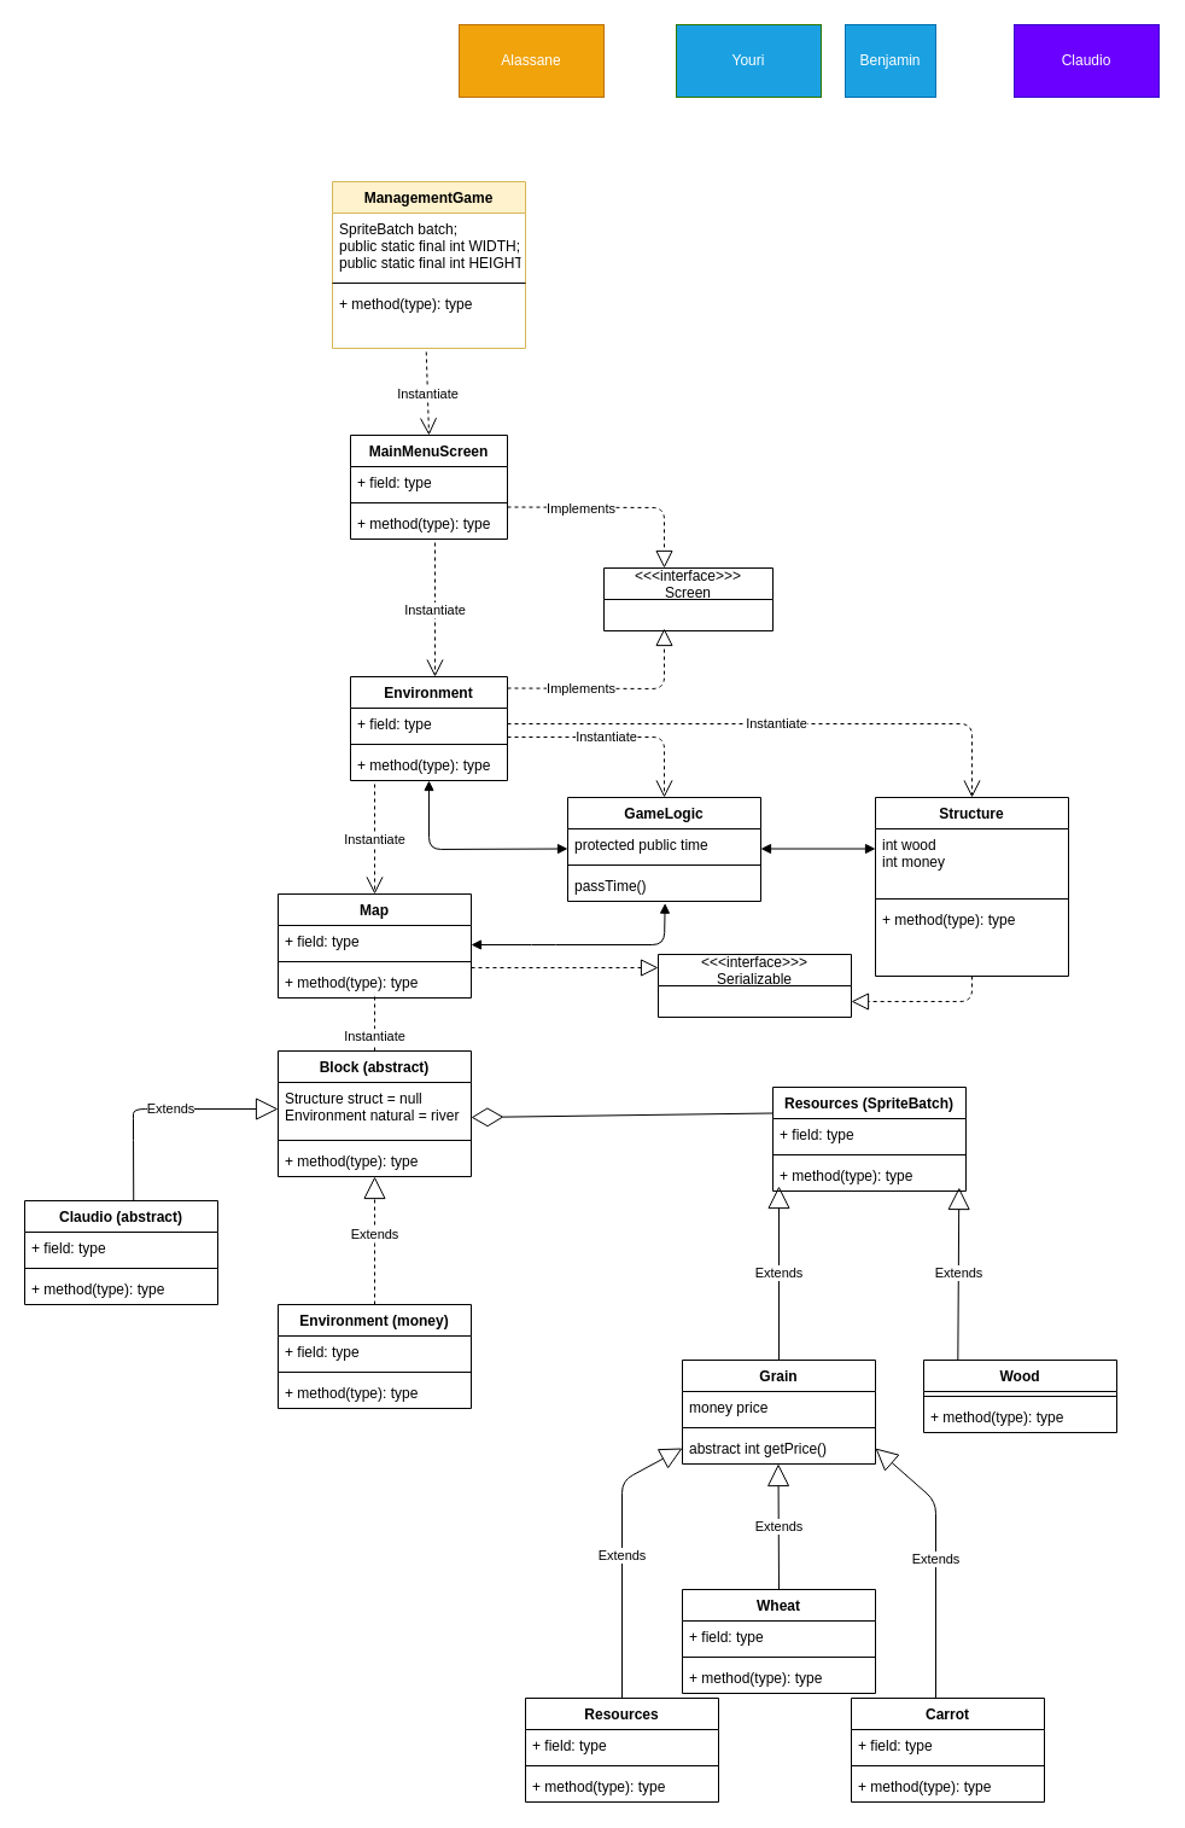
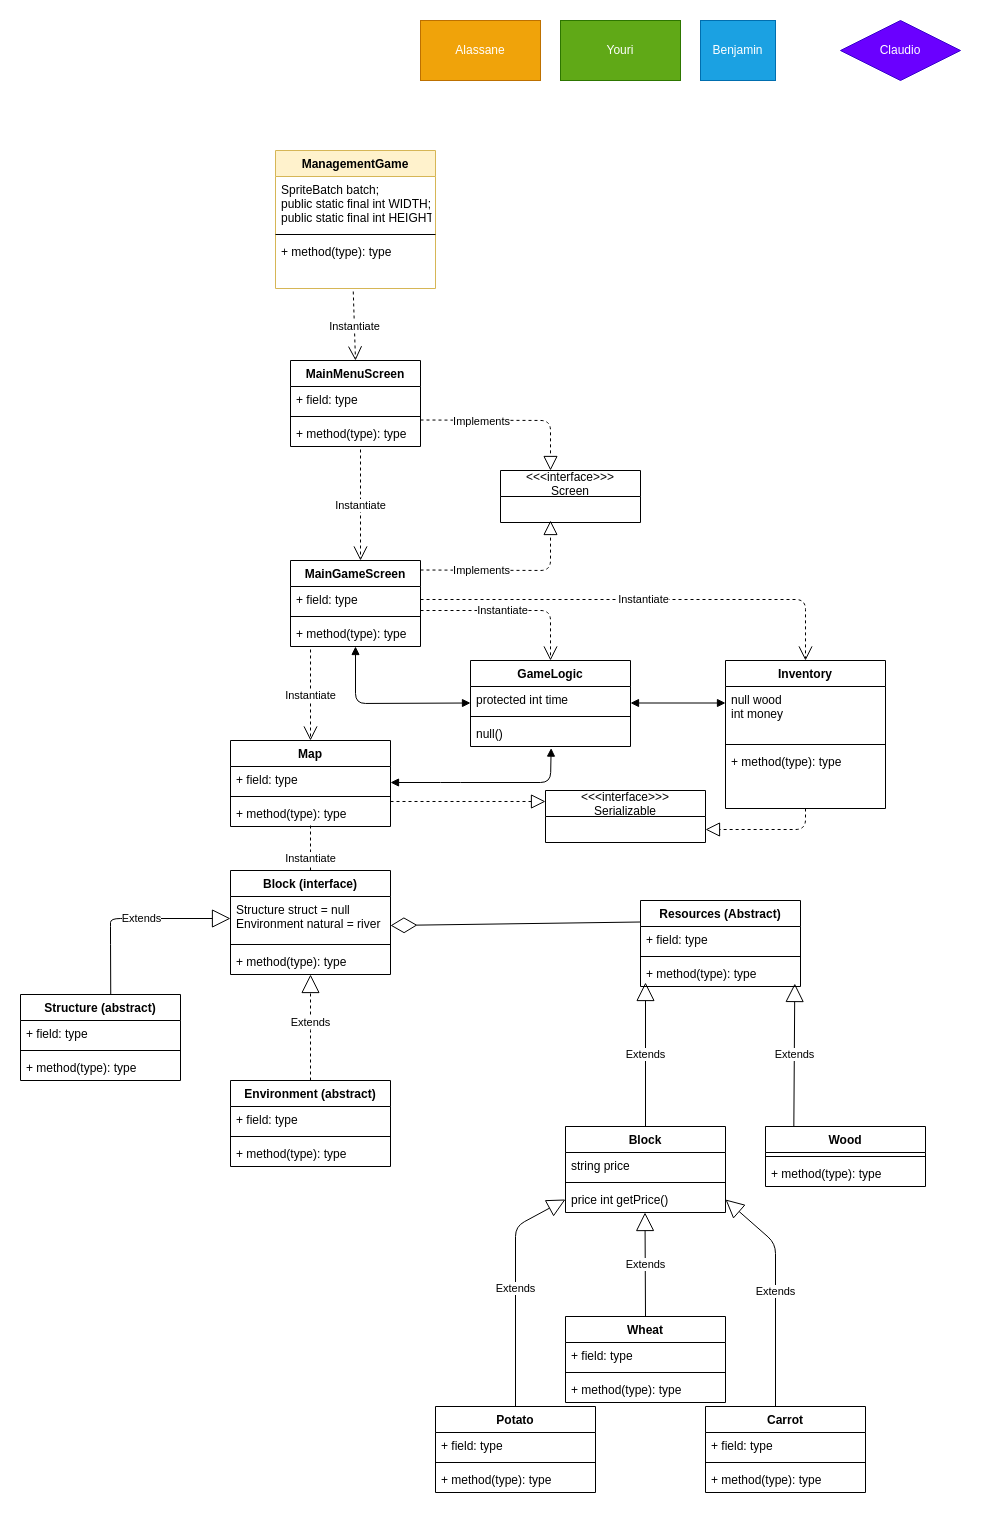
- <mxCell id="86" value="&lt;div&gt;Alassane&lt;/div&gt;" style="rounded=0;whiteSpace=wrap;html=1;fillColor=#f0a30a;strokeColor=#BD7000;fontColor=#ffffff;" vertex="1" parent="1"><mxGeometry x="380" y="20" width="120" height="60" as="geometry" /></mxCell>
+ <mxCell id="86" value="&lt;div&gt;Alassane&lt;/div&gt;" style="rounded=0;whiteSpace=wrap;html=1;fillColor=#f0a30a;strokeColor=#BD7000;fontColor=#ffffff;" vertex="1" parent="1"><mxGeometry x="420" y="20" width="120" height="60" as="geometry" /></mxCell>
- <mxCell id="87" value="&lt;div&gt;Youri&lt;/div&gt;" style="rounded=0;whiteSpace=wrap;html=1;fillColor=#1ba1e2;strokeColor=#2D7600;fontColor=#ffffff;" vertex="1" parent="1"><mxGeometry x="560" y="20" width="120" height="60" as="geometry" /></mxCell>
+ <mxCell id="87" value="&lt;div&gt;Youri&lt;/div&gt;" style="rounded=0;whiteSpace=wrap;html=1;fillColor=#60a917;strokeColor=#2D7600;fontColor=#ffffff;" vertex="1" parent="1"><mxGeometry x="560" y="20" width="120" height="60" as="geometry" /></mxCell>
- <mxCell id="89" value="Claudio" style="rounded=0;whiteSpace=wrap;html=1;fillColor=#6a00ff;strokeColor=#3700CC;fontColor=#ffffff;" vertex="1" parent="1"><mxGeometry x="840" y="20" width="120" height="60" as="geometry" /></mxCell>
+ <mxCell id="89" value="Claudio" style="rhombus;whiteSpace=wrap;html=1;fillColor=#6a00ff;strokeColor=#3700CC;fontColor=#ffffff;" vertex="1" parent="1"><mxGeometry x="840" y="20" width="120" height="60" as="geometry" /></mxCell>
- <mxCell id="9" value="Environment" style="swimlane;fontStyle=1;align=center;verticalAlign=top;childLayout=stackLayout;horizontal=1;startSize=26;horizontalStack=0;resizeParent=1;resizeParentMax=0;resizeLast=0;collapsible=1;marginBottom=0;" vertex="1" parent="1"><mxGeometry x="290" y="560" width="130" height="86" as="geometry" /></mxCell>
+ <mxCell id="9" value="MainGameScreen" style="swimlane;fontStyle=1;align=center;verticalAlign=top;childLayout=stackLayout;horizontal=1;startSize=26;horizontalStack=0;resizeParent=1;resizeParentMax=0;resizeLast=0;collapsible=1;marginBottom=0;" vertex="1" parent="1"><mxGeometry x="290" y="560" width="130" height="86" as="geometry" /></mxCell>
- <mxCell id="60" value="Structure" style="swimlane;fontStyle=1;align=center;verticalAlign=top;childLayout=stackLayout;horizontal=1;startSize=26;horizontalStack=0;resizeParent=1;resizeParentMax=0;resizeLast=0;collapsible=1;marginBottom=0;" vertex="1" parent="1"><mxGeometry x="725" y="660" width="160" height="148" as="geometry" /></mxCell>
+ <mxCell id="60" value="Inventory" style="swimlane;fontStyle=1;align=center;verticalAlign=top;childLayout=stackLayout;horizontal=1;startSize=26;horizontalStack=0;resizeParent=1;resizeParentMax=0;resizeLast=0;collapsible=1;marginBottom=0;" vertex="1" parent="1"><mxGeometry x="725" y="660" width="160" height="148" as="geometry" /></mxCell>
- <mxCell id="23" value="protected public time" style="text;strokeColor=none;fillColor=none;align=left;verticalAlign=top;spacingLeft=4;spacingRight=4;overflow=hidden;rotatable=0;points=[[0,0.5],[1,0.5]];portConstraint=eastwest;" vertex="1" parent="22"><mxGeometry y="26" width="160" height="26" as="geometry" /></mxCell>
+ <mxCell id="23" value="protected int time" style="text;strokeColor=none;fillColor=none;align=left;verticalAlign=top;spacingLeft=4;spacingRight=4;overflow=hidden;rotatable=0;points=[[0,0.5],[1,0.5]];portConstraint=eastwest;" vertex="1" parent="22"><mxGeometry y="26" width="160" height="26" as="geometry" /></mxCell>
- <mxCell id="61" value="int wood&#10;int money&#10;" style="text;strokeColor=none;fillColor=none;align=left;verticalAlign=top;spacingLeft=4;spacingRight=4;overflow=hidden;rotatable=0;points=[[0,0.5],[1,0.5]];portConstraint=eastwest;" vertex="1" parent="60"><mxGeometry y="26" width="160" height="54" as="geometry" /></mxCell>
+ <mxCell id="61" value="null wood&#10;int money&#10;" style="text;strokeColor=none;fillColor=none;align=left;verticalAlign=top;spacingLeft=4;spacingRight=4;overflow=hidden;rotatable=0;points=[[0,0.5],[1,0.5]];portConstraint=eastwest;" vertex="1" parent="60"><mxGeometry y="26" width="160" height="54" as="geometry" /></mxCell>
- <mxCell id="25" value="passTime()" style="text;strokeColor=none;fillColor=none;align=left;verticalAlign=top;spacingLeft=4;spacingRight=4;overflow=hidden;rotatable=0;points=[[0,0.5],[1,0.5]];portConstraint=eastwest;" vertex="1" parent="22"><mxGeometry y="60" width="160" height="26" as="geometry" /></mxCell>
+ <mxCell id="25" value="null()" style="text;strokeColor=none;fillColor=none;align=left;verticalAlign=top;spacingLeft=4;spacingRight=4;overflow=hidden;rotatable=0;points=[[0,0.5],[1,0.5]];portConstraint=eastwest;" vertex="1" parent="22"><mxGeometry y="60" width="160" height="26" as="geometry" /></mxCell>
- <mxCell id="70" value="Block (abstract)" style="swimlane;fontStyle=1;align=center;verticalAlign=top;childLayout=stackLayout;horizontal=1;startSize=26;horizontalStack=0;resizeParent=1;resizeParentMax=0;resizeLast=0;collapsible=1;marginBottom=0;" vertex="1" parent="1"><mxGeometry x="230" y="870" width="160" height="104" as="geometry" /></mxCell>
+ <mxCell id="70" value="Block (interface)" style="swimlane;fontStyle=1;align=center;verticalAlign=top;childLayout=stackLayout;horizontal=1;startSize=26;horizontalStack=0;resizeParent=1;resizeParentMax=0;resizeLast=0;collapsible=1;marginBottom=0;" vertex="1" parent="1"><mxGeometry x="230" y="870" width="160" height="104" as="geometry" /></mxCell>
- <mxCell id="31" value="Resources (SpriteBatch)" style="swimlane;fontStyle=1;align=center;verticalAlign=top;childLayout=stackLayout;horizontal=1;startSize=26;horizontalStack=0;resizeParent=1;resizeParentMax=0;resizeLast=0;collapsible=1;marginBottom=0;" vertex="1" parent="1"><mxGeometry x="640" y="900" width="160" height="86" as="geometry" /></mxCell>
+ <mxCell id="31" value="Resources (Abstract)" style="swimlane;fontStyle=1;align=center;verticalAlign=top;childLayout=stackLayout;horizontal=1;startSize=26;horizontalStack=0;resizeParent=1;resizeParentMax=0;resizeLast=0;collapsible=1;marginBottom=0;" vertex="1" parent="1"><mxGeometry x="640" y="900" width="160" height="86" as="geometry" /></mxCell>
- <mxCell id="74" value="Claudio (abstract)" style="swimlane;fontStyle=1;align=center;verticalAlign=top;childLayout=stackLayout;horizontal=1;startSize=26;horizontalStack=0;resizeParent=1;resizeParentMax=0;resizeLast=0;collapsible=1;marginBottom=0;" vertex="1" parent="1"><mxGeometry x="20" y="994" width="160" height="86" as="geometry" /></mxCell>
+ <mxCell id="74" value="Structure (abstract)" style="swimlane;fontStyle=1;align=center;verticalAlign=top;childLayout=stackLayout;horizontal=1;startSize=26;horizontalStack=0;resizeParent=1;resizeParentMax=0;resizeLast=0;collapsible=1;marginBottom=0;" vertex="1" parent="1"><mxGeometry x="20" y="994" width="160" height="86" as="geometry" /></mxCell>
- <mxCell id="78" value="Environment (money)" style="swimlane;fontStyle=1;align=center;verticalAlign=top;childLayout=stackLayout;horizontal=1;startSize=26;horizontalStack=0;resizeParent=1;resizeParentMax=0;resizeLast=0;collapsible=1;marginBottom=0;" vertex="1" parent="1"><mxGeometry x="230" y="1080" width="160" height="86" as="geometry" /></mxCell>
+ <mxCell id="78" value="Environment (abstract)" style="swimlane;fontStyle=1;align=center;verticalAlign=top;childLayout=stackLayout;horizontal=1;startSize=26;horizontalStack=0;resizeParent=1;resizeParentMax=0;resizeLast=0;collapsible=1;marginBottom=0;" vertex="1" parent="1"><mxGeometry x="230" y="1080" width="160" height="86" as="geometry" /></mxCell>
- <mxCell id="37" value="Grain" style="swimlane;fontStyle=1;align=center;verticalAlign=top;childLayout=stackLayout;horizontal=1;startSize=26;horizontalStack=0;resizeParent=1;resizeParentMax=0;resizeLast=0;collapsible=1;marginBottom=0;" vertex="1" parent="1"><mxGeometry x="565" y="1126" width="160" height="86" as="geometry" /></mxCell>
+ <mxCell id="37" value="Block" style="swimlane;fontStyle=1;align=center;verticalAlign=top;childLayout=stackLayout;horizontal=1;startSize=26;horizontalStack=0;resizeParent=1;resizeParentMax=0;resizeLast=0;collapsible=1;marginBottom=0;" vertex="1" parent="1"><mxGeometry x="565" y="1126" width="160" height="86" as="geometry" /></mxCell>
- <mxCell id="38" value="money price" style="text;strokeColor=none;fillColor=none;align=left;verticalAlign=top;spacingLeft=4;spacingRight=4;overflow=hidden;rotatable=0;points=[[0,0.5],[1,0.5]];portConstraint=eastwest;" vertex="1" parent="37"><mxGeometry y="26" width="160" height="26" as="geometry" /></mxCell>
+ <mxCell id="38" value="string price" style="text;strokeColor=none;fillColor=none;align=left;verticalAlign=top;spacingLeft=4;spacingRight=4;overflow=hidden;rotatable=0;points=[[0,0.5],[1,0.5]];portConstraint=eastwest;" vertex="1" parent="37"><mxGeometry y="26" width="160" height="26" as="geometry" /></mxCell>
- <mxCell id="40" value="abstract int getPrice()" style="text;strokeColor=none;fillColor=none;align=left;verticalAlign=top;spacingLeft=4;spacingRight=4;overflow=hidden;rotatable=0;points=[[0,0.5],[1,0.5]];portConstraint=eastwest;" vertex="1" parent="37"><mxGeometry y="60" width="160" height="26" as="geometry" /></mxCell>
+ <mxCell id="40" value="price int getPrice()" style="text;strokeColor=none;fillColor=none;align=left;verticalAlign=top;spacingLeft=4;spacingRight=4;overflow=hidden;rotatable=0;points=[[0,0.5],[1,0.5]];portConstraint=eastwest;" vertex="1" parent="37"><mxGeometry y="60" width="160" height="26" as="geometry" /></mxCell>
- <mxCell id="55" value="Resources" style="swimlane;fontStyle=1;align=center;verticalAlign=top;childLayout=stackLayout;horizontal=1;startSize=26;horizontalStack=0;resizeParent=1;resizeParentMax=0;resizeLast=0;collapsible=1;marginBottom=0;" vertex="1" parent="1"><mxGeometry x="435" y="1406" width="160" height="86" as="geometry" /></mxCell>
+ <mxCell id="55" value="Potato" style="swimlane;fontStyle=1;align=center;verticalAlign=top;childLayout=stackLayout;horizontal=1;startSize=26;horizontalStack=0;resizeParent=1;resizeParentMax=0;resizeLast=0;collapsible=1;marginBottom=0;" vertex="1" parent="1"><mxGeometry x="435" y="1406" width="160" height="86" as="geometry" /></mxCell>
